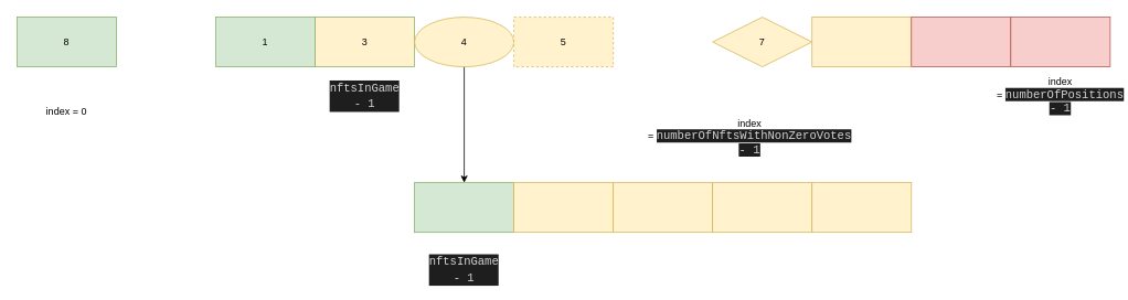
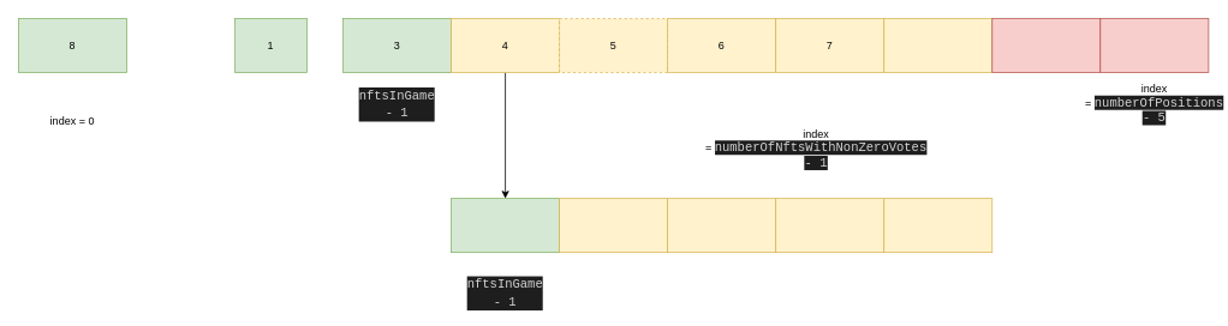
- <mxCell id="3" value="1" style="rounded=0;whiteSpace=wrap;html=1;fillColor=#d5e8d4;strokeColor=#82b366;" parent="1" vertex="1"><mxGeometry x="260" y="20" width="120" height="60" as="geometry" /></mxCell>
+ <mxCell id="3" value="1" style="rounded=0;whiteSpace=wrap;html=1;fillColor=#d5e8d4;strokeColor=#82b366;" parent="1" vertex="1"><mxGeometry x="260" y="20" width="80" height="60" as="geometry" /></mxCell>
- <mxCell id="4" value="3" style="rounded=0;whiteSpace=wrap;html=1;fillColor=#fff2cc;strokeColor=#82b366;" parent="1" vertex="1"><mxGeometry x="380" y="20" width="120" height="60" as="geometry" /></mxCell>
+ <mxCell id="4" value="3" style="rounded=0;whiteSpace=wrap;html=1;fillColor=#d5e8d4;strokeColor=#82b366;" parent="1" vertex="1"><mxGeometry x="380" y="20" width="120" height="60" as="geometry" /></mxCell>
- <mxCell id="6" value="4" style="ellipse;whiteSpace=wrap;html=1;fillColor=#fff2cc;strokeColor=#d6b656;" parent="1" vertex="1"><mxGeometry x="500" y="20" width="120" height="60" as="geometry" /></mxCell>
+ <mxCell id="6" value="4" style="rounded=0;whiteSpace=wrap;html=1;fillColor=#fff2cc;strokeColor=#d6b656;" parent="1" vertex="1"><mxGeometry x="500" y="20" width="120" height="60" as="geometry" /></mxCell>
+ <mxCell id="8" value="6" style="rounded=0;whiteSpace=wrap;html=1;fillColor=#fff2cc;strokeColor=#d6b656;" parent="1" vertex="1"><mxGeometry x="740" y="20" width="120" height="60" as="geometry" /></mxCell>
- <mxCell id="10" value="7" style="rhombus;whiteSpace=wrap;html=1;fillColor=#fff2cc;strokeColor=#d6b656;" parent="1" vertex="1"><mxGeometry x="860" y="20" width="120" height="60" as="geometry" /></mxCell>
+ <mxCell id="10" value="7" style="rounded=0;whiteSpace=wrap;html=1;fillColor=#fff2cc;strokeColor=#d6b656;" parent="1" vertex="1"><mxGeometry x="860" y="20" width="120" height="60" as="geometry" /></mxCell>
- <mxCell id="14" value="index =&amp;nbsp;&lt;span style=&quot;background-color: rgb(30 , 30 , 30) ; color: rgb(212 , 212 , 212) ; font-family: &amp;#34;consolas&amp;#34; , &amp;#34;courier new&amp;#34; , monospace ; font-size: 14px&quot;&gt;numberOfPositions - 1&lt;/span&gt;" style="text;html=1;strokeColor=none;fillColor=none;align=center;verticalAlign=middle;whiteSpace=wrap;rounded=0;" parent="1" vertex="1"><mxGeometry x="1250" y="100" width="60" height="30" as="geometry" /></mxCell>
+ <mxCell id="14" value="index =&amp;nbsp;&lt;span style=&quot;background-color: rgb(30 , 30 , 30) ; color: rgb(212 , 212 , 212) ; font-family: &amp;#34;consolas&amp;#34; , &amp;#34;courier new&amp;#34; , monospace ; font-size: 14px&quot;&gt;numberOfPositions - 5&lt;/span&gt;" style="text;html=1;strokeColor=none;fillColor=none;align=center;verticalAlign=middle;whiteSpace=wrap;rounded=0;" parent="1" vertex="1"><mxGeometry x="1250" y="100" width="60" height="30" as="geometry" /></mxCell>
